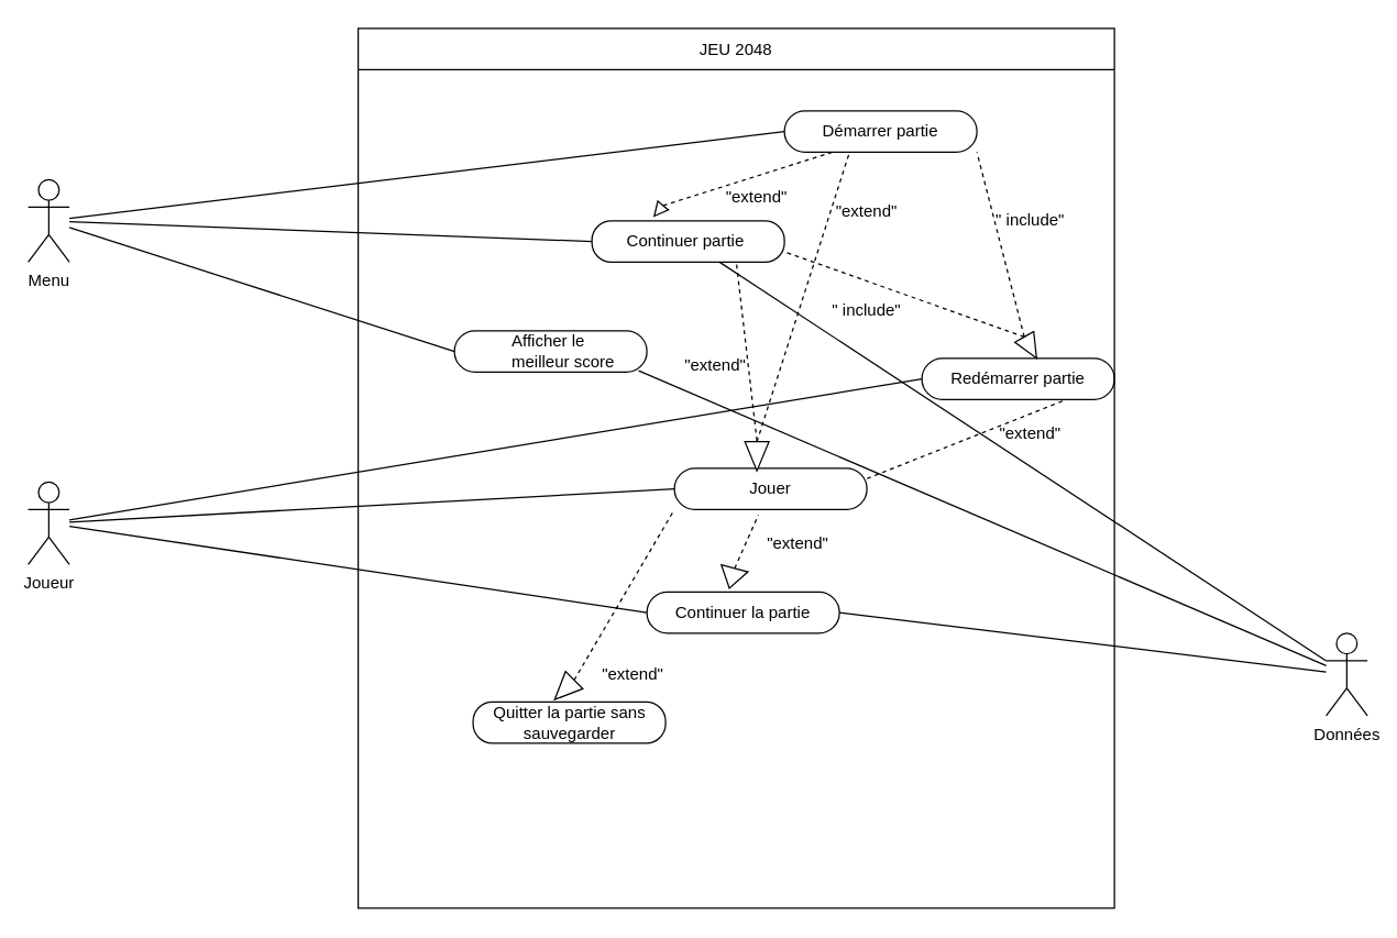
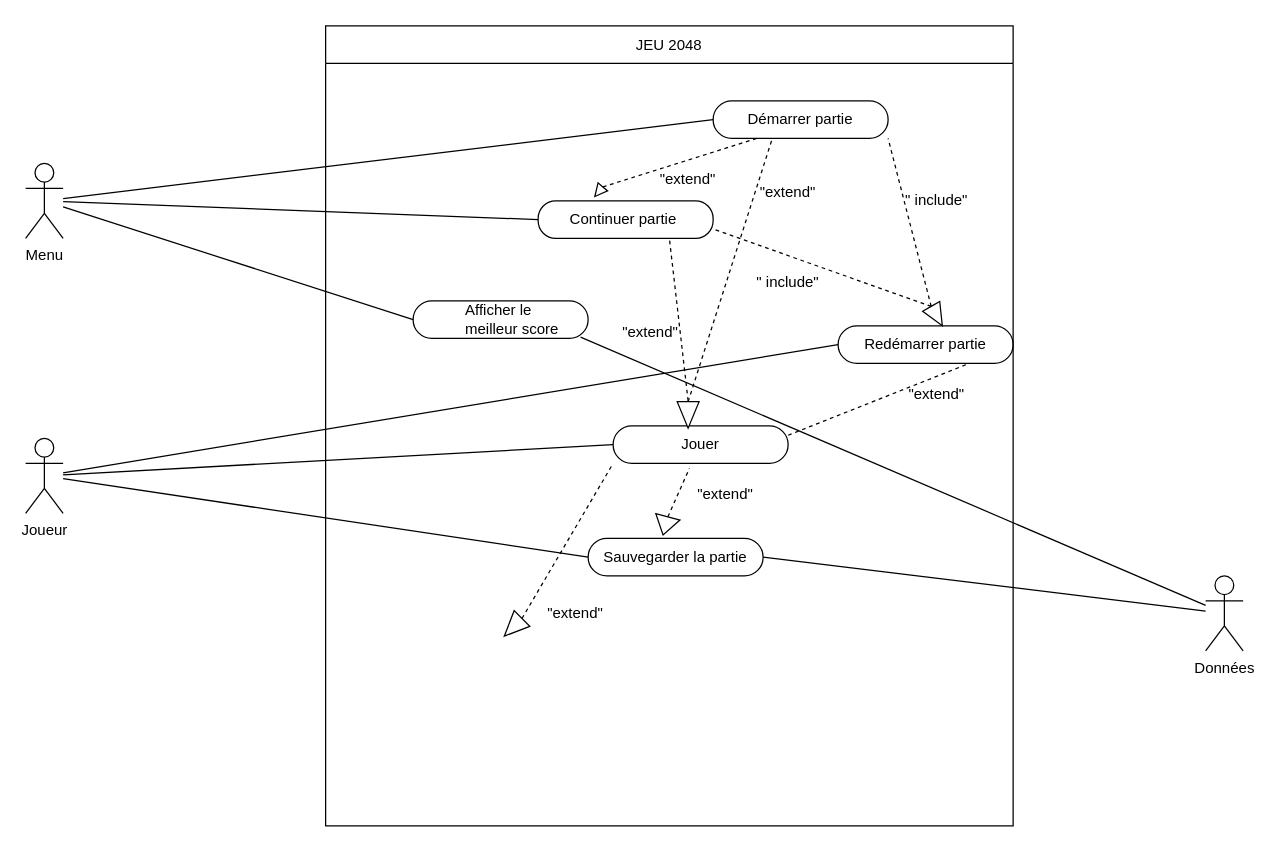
- <mxCell id="41" value="" style="endArrow=none;html=1;rounded=0;" edge="1" parent="1" source="17" target="9"><mxGeometry width="50" height="50" relative="1" as="geometry"><mxPoint x="420" y="400" as="sourcePoint" /><mxPoint x="470" y="350" as="targetPoint" /></mxGeometry></mxCell>
- <mxCell id="13" value="Continuer la partie" style="text;html=1;strokeColor=default;fillColor=none;align=center;verticalAlign=middle;whiteSpace=wrap;rounded=1;shadow=0;glass=0;arcSize=50;" parent="1" vertex="1"><mxGeometry x="470" y="430" width="140" height="30" as="geometry" /></mxCell>
+ <mxCell id="13" value="Sauvegarder la partie" style="text;html=1;strokeColor=default;fillColor=none;align=center;verticalAlign=middle;whiteSpace=wrap;rounded=1;shadow=0;glass=0;arcSize=50;" parent="1" vertex="1"><mxGeometry x="470" y="430" width="140" height="30" as="geometry" /></mxCell>
- <mxCell id="14" value="Quitter la partie sans sauvegarder" style="text;html=1;strokeColor=default;fillColor=none;align=center;verticalAlign=middle;whiteSpace=wrap;rounded=1;shadow=0;glass=0;arcSize=47;" parent="1" vertex="1"><mxGeometry x="343.57" y="510" width="140" height="30" as="geometry" /></mxCell>
